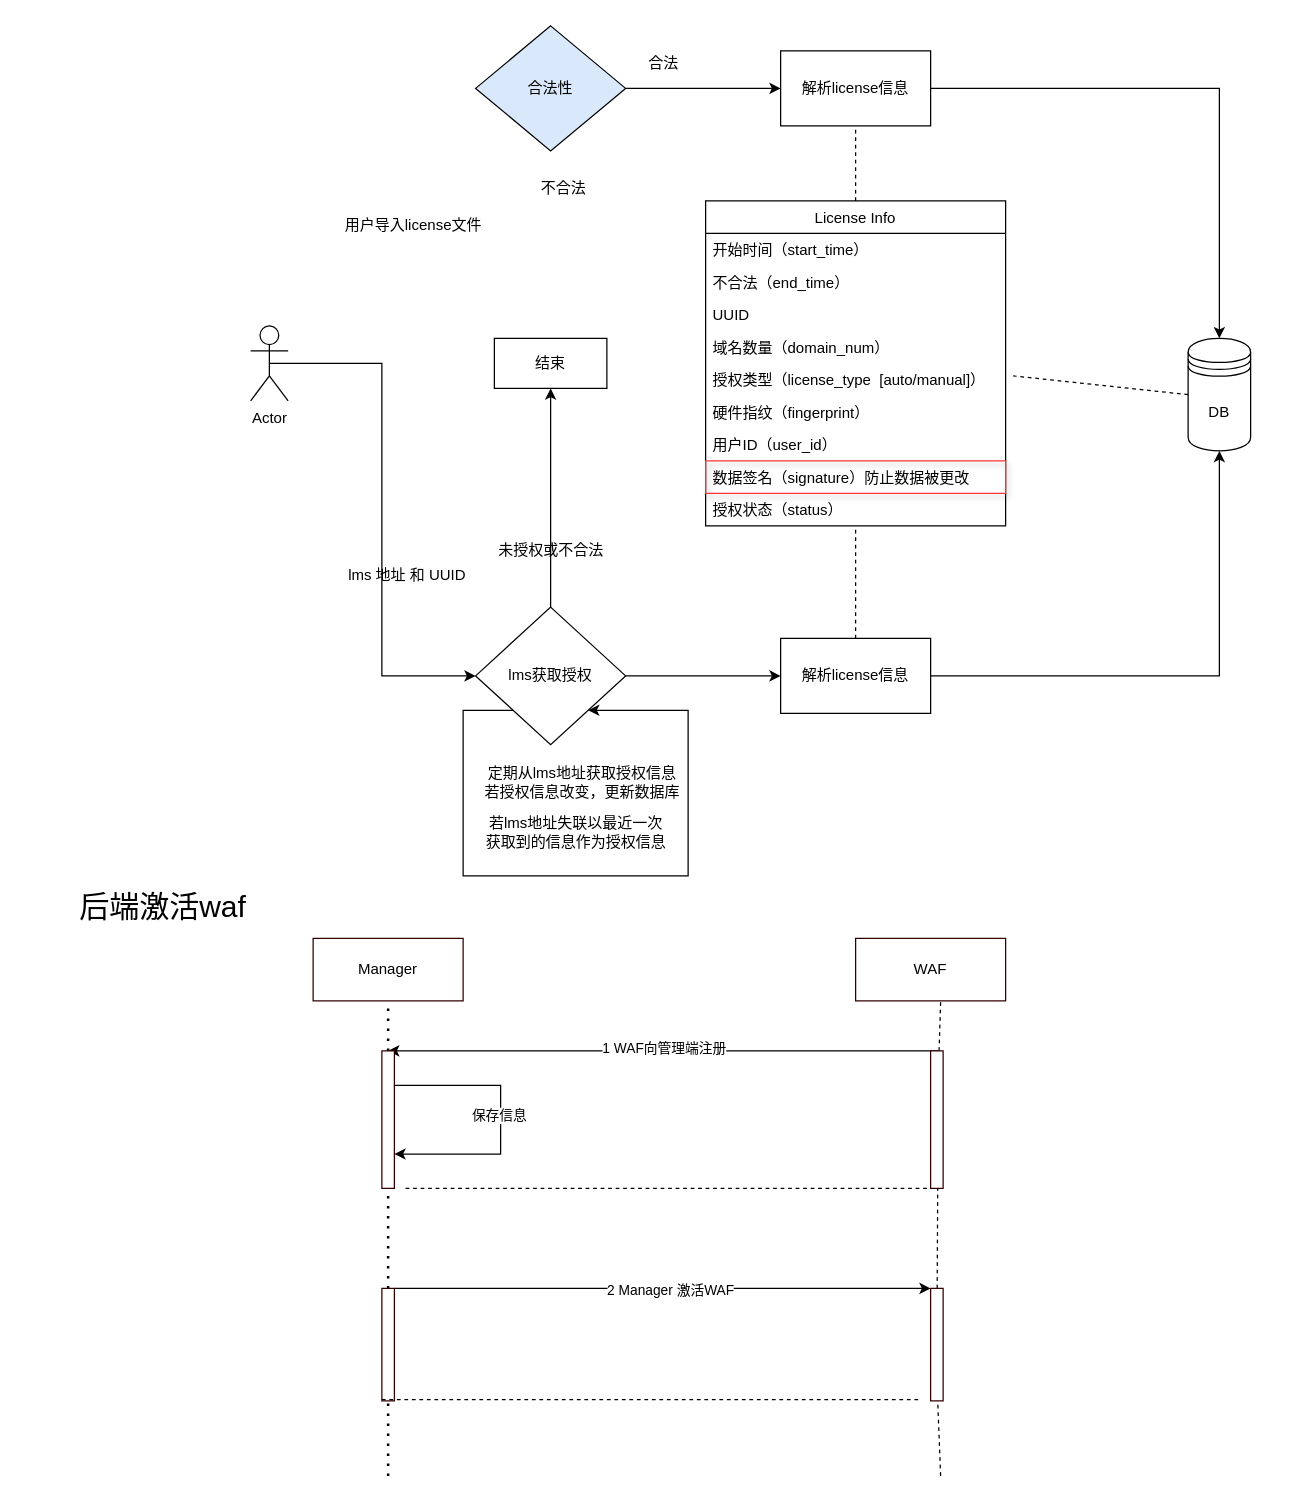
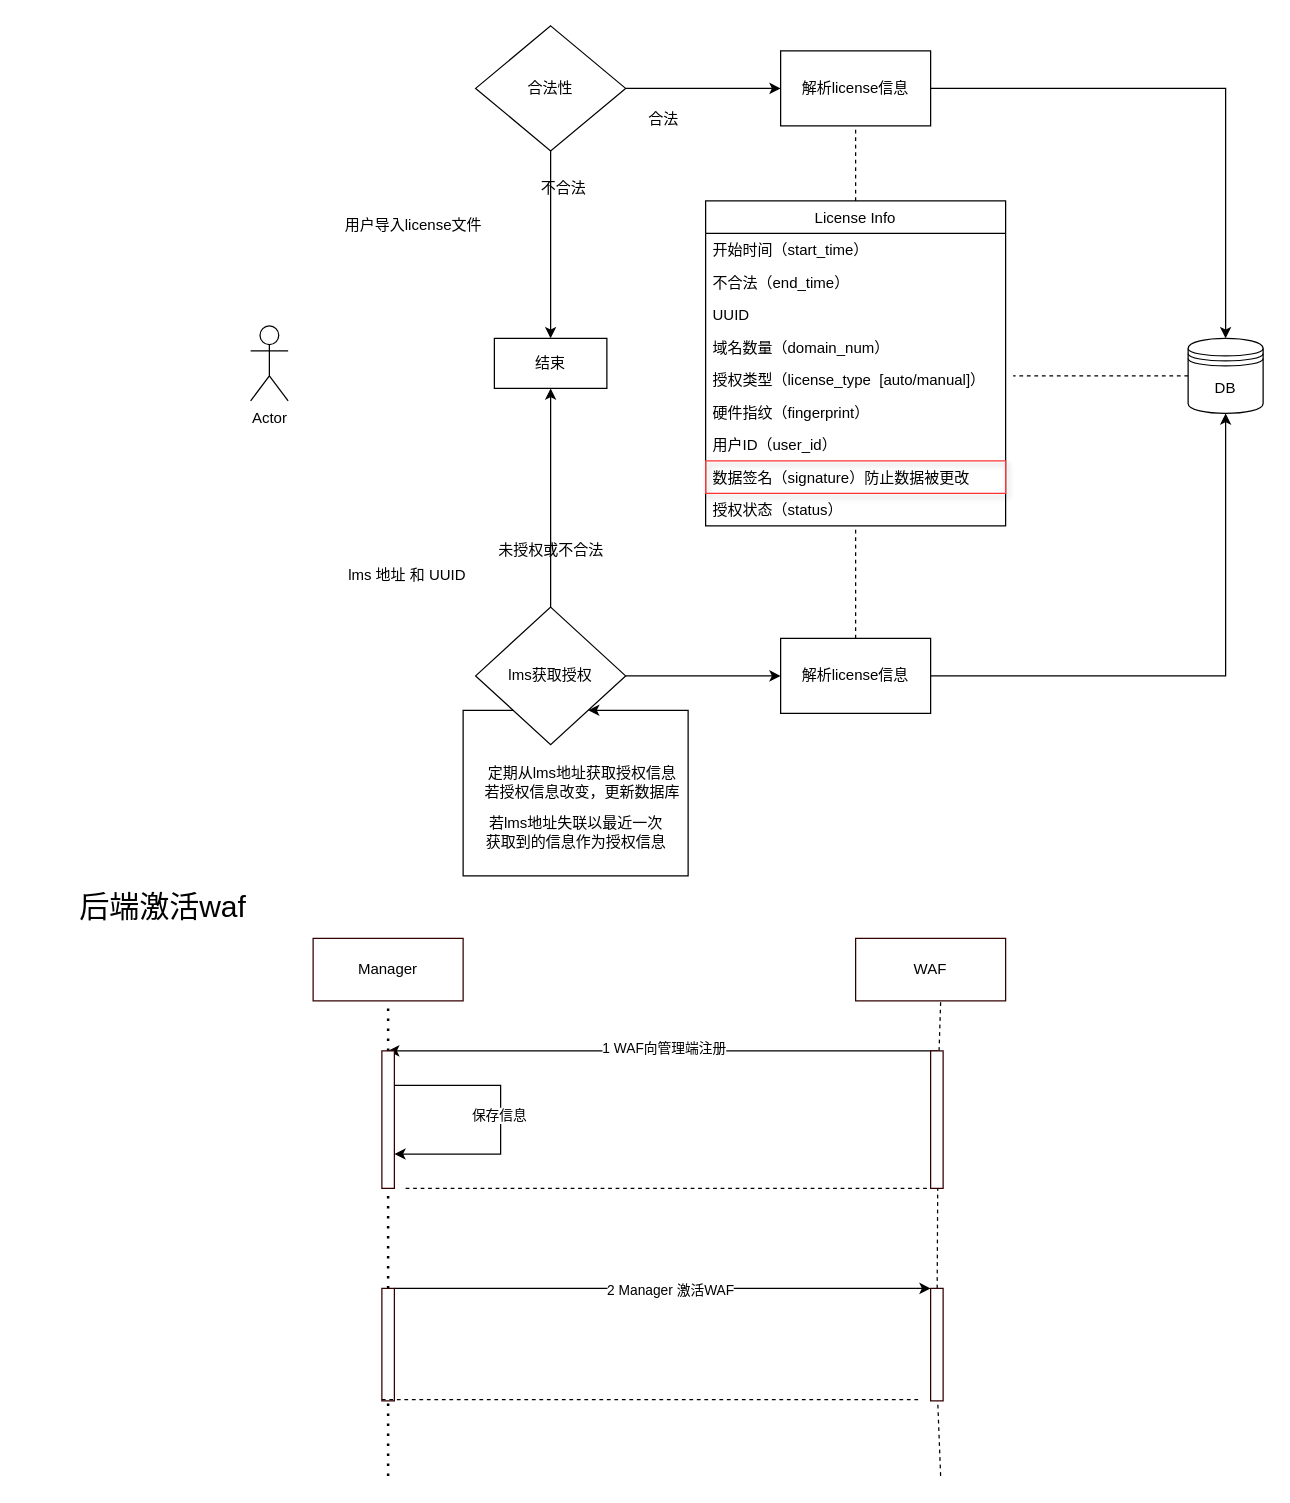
- <mxCell id="12" value="合法" style="text;html=1;align=center;verticalAlign=middle;resizable=0;points=[];autosize=1;" vertex="1" parent="1"><mxGeometry x="510" y="40" width="40" height="20" as="geometry" /></mxCell>
+ <mxCell id="12" value="合法" style="text;html=1;align=center;verticalAlign=middle;resizable=0;points=[];autosize=1;" vertex="1" parent="1"><mxGeometry x="510" y="85" width="40" height="20" as="geometry" /></mxCell>
- <mxCell id="6" value="合法性" style="rhombus;whiteSpace=wrap;html=1;fillColor=#dae8fc;" vertex="1" parent="1"><mxGeometry x="380" y="20" width="120" height="100" as="geometry" /></mxCell>
+ <mxCell id="6" value="合法性" style="rhombus;whiteSpace=wrap;html=1;" vertex="1" parent="1"><mxGeometry x="380" y="20" width="120" height="100" as="geometry" /></mxCell>
+ <mxCell id="4" style="edgeStyle=orthogonalEdgeStyle;rounded=0;orthogonalLoop=1;jettySize=auto;html=1;exitX=0.5;exitY=1;exitDx=0;exitDy=0;" edge="1" parent="1" source="6" target="8"><mxGeometry relative="1" as="geometry" /></mxCell>
- <mxCell id="24" value="DB" style="shape=datastore;whiteSpace=wrap;html=1;" vertex="1" parent="1"><mxGeometry x="950" y="270" width="50" height="90" as="geometry" /></mxCell>
+ <mxCell id="24" value="DB" style="shape=datastore;whiteSpace=wrap;html=1;" vertex="1" parent="1"><mxGeometry x="950" y="270" width="60" height="60" as="geometry" /></mxCell>
- <mxCell id="2" style="edgeStyle=orthogonalEdgeStyle;rounded=0;orthogonalLoop=1;jettySize=auto;html=1;exitX=0.5;exitY=0.5;exitDx=0;exitDy=0;exitPerimeter=0;entryX=0;entryY=0.5;entryDx=0;entryDy=0;" edge="1" parent="1" source="3" target="27"><mxGeometry relative="1" as="geometry" /></mxCell>
